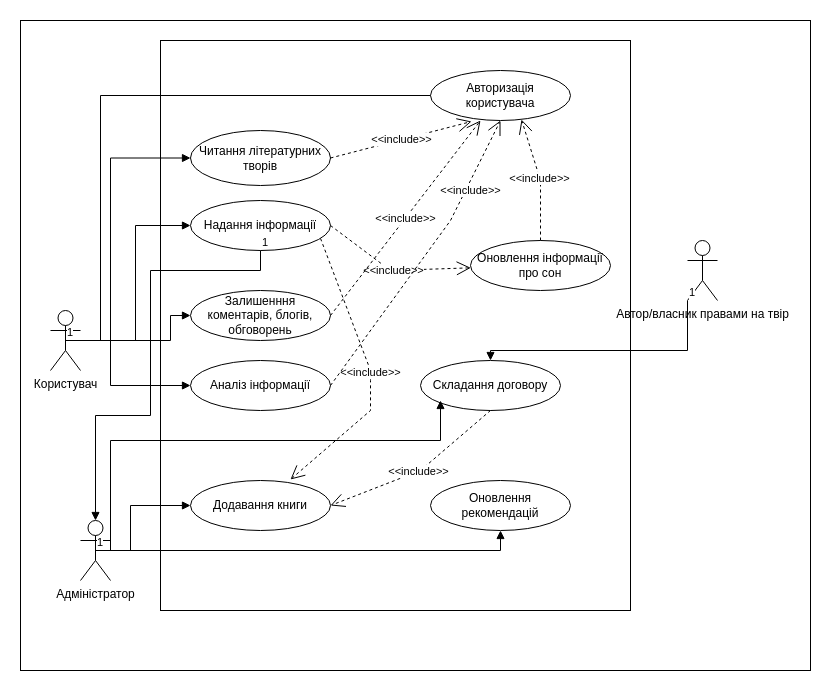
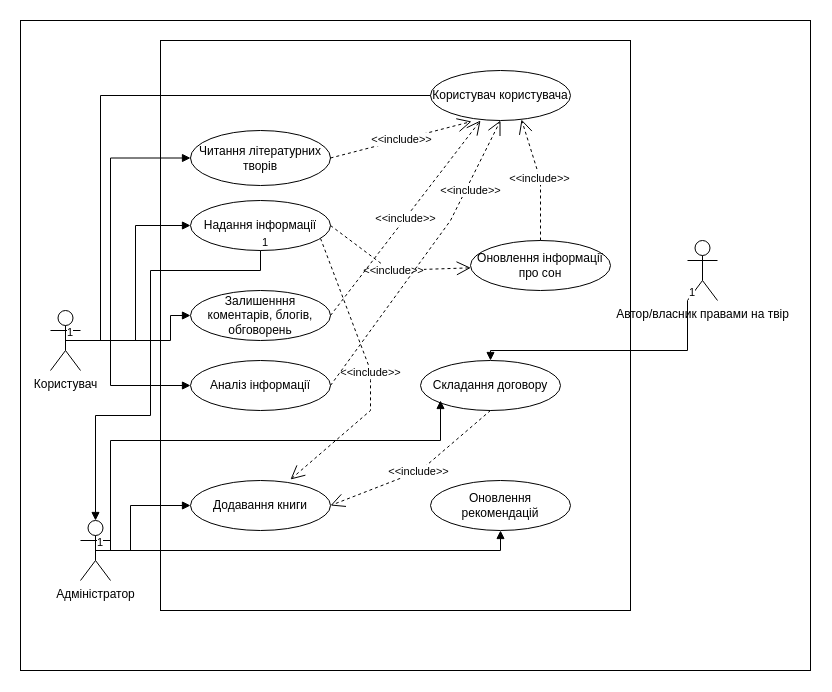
- <mxCell id="75" value="Авторизація користувача" style="ellipse;whiteSpace=wrap;html=1;" parent="1" vertex="1"><mxGeometry x="430" y="70" width="140" height="50" as="geometry" /></mxCell>
+ <mxCell id="75" value="Користувач користувача" style="ellipse;whiteSpace=wrap;html=1;" parent="1" vertex="1"><mxGeometry x="430" y="70" width="140" height="50" as="geometry" /></mxCell>
